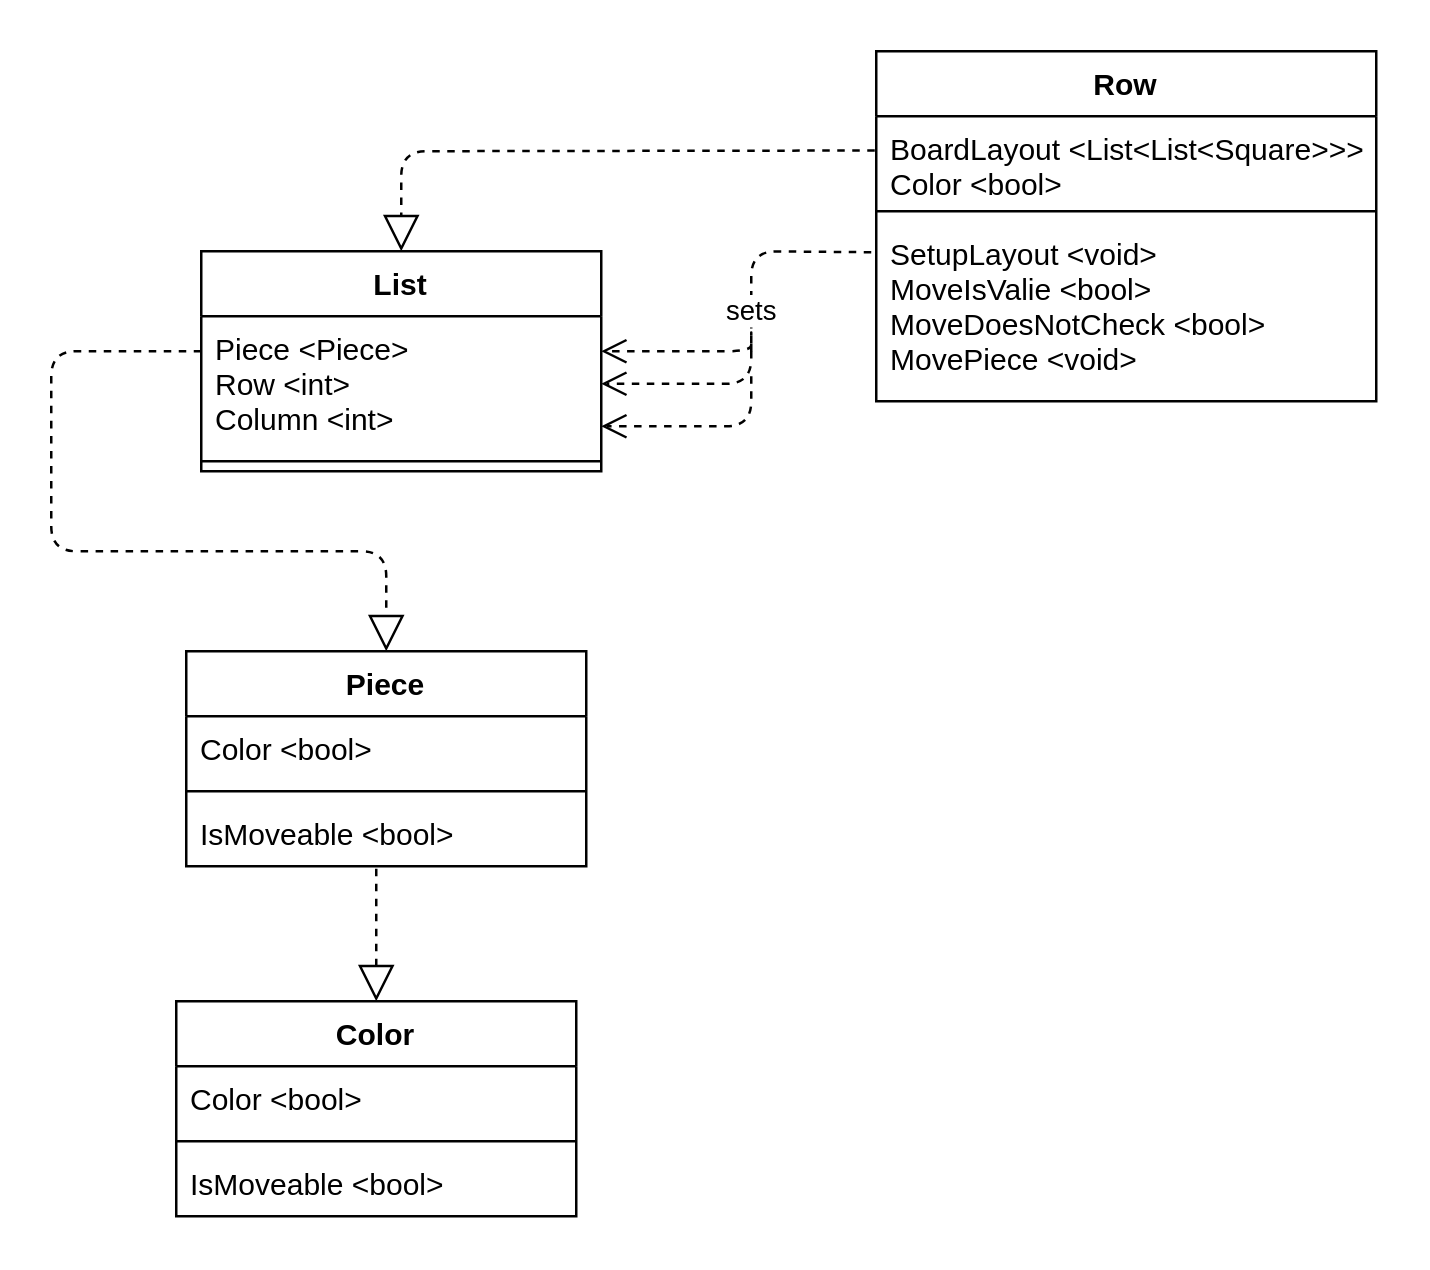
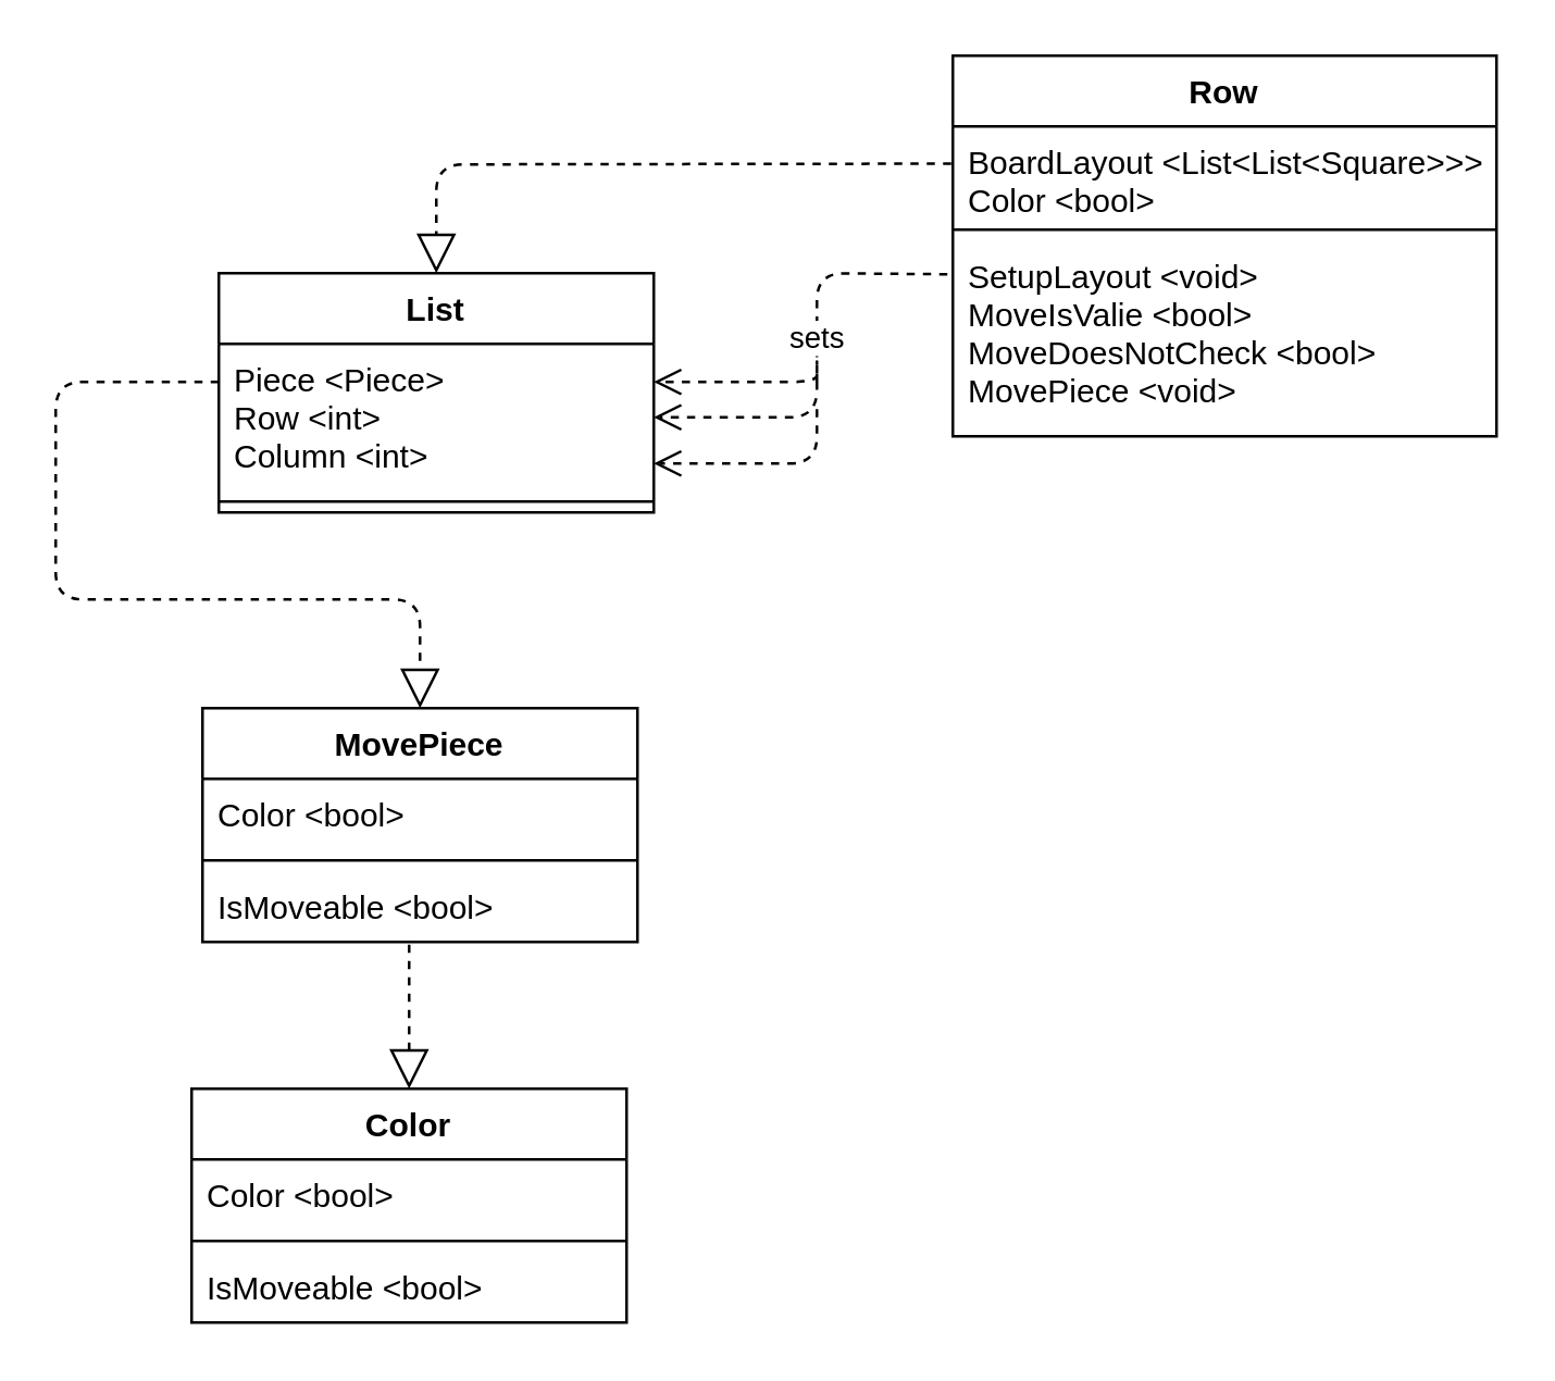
- <mxCell id="9" value="Piece" style="swimlane;fontStyle=1;align=center;verticalAlign=top;childLayout=stackLayout;horizontal=1;startSize=26;horizontalStack=0;resizeParent=1;resizeParentMax=0;resizeLast=0;collapsible=1;marginBottom=0;" vertex="1" parent="1"><mxGeometry x="74" y="260" width="160" height="86" as="geometry" /></mxCell>
+ <mxCell id="9" value="MovePiece" style="swimlane;fontStyle=1;align=center;verticalAlign=top;childLayout=stackLayout;horizontal=1;startSize=26;horizontalStack=0;resizeParent=1;resizeParentMax=0;resizeLast=0;collapsible=1;marginBottom=0;" vertex="1" parent="1"><mxGeometry x="74" y="260" width="160" height="86" as="geometry" /></mxCell>
